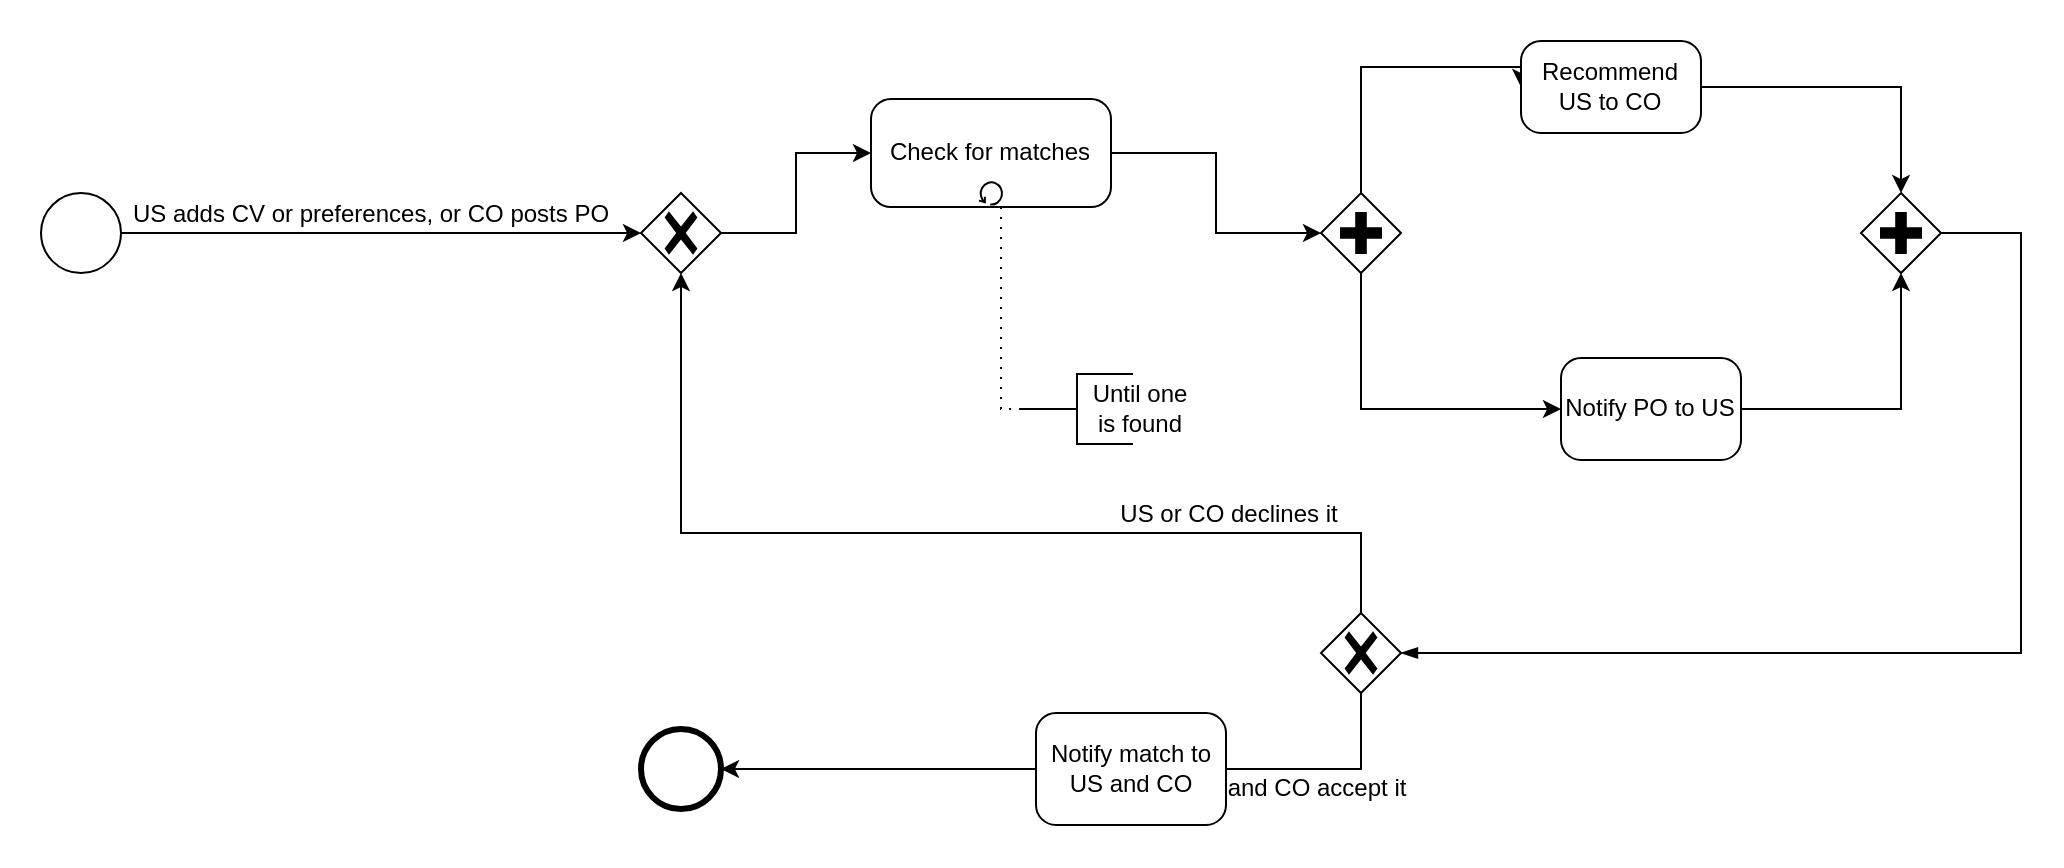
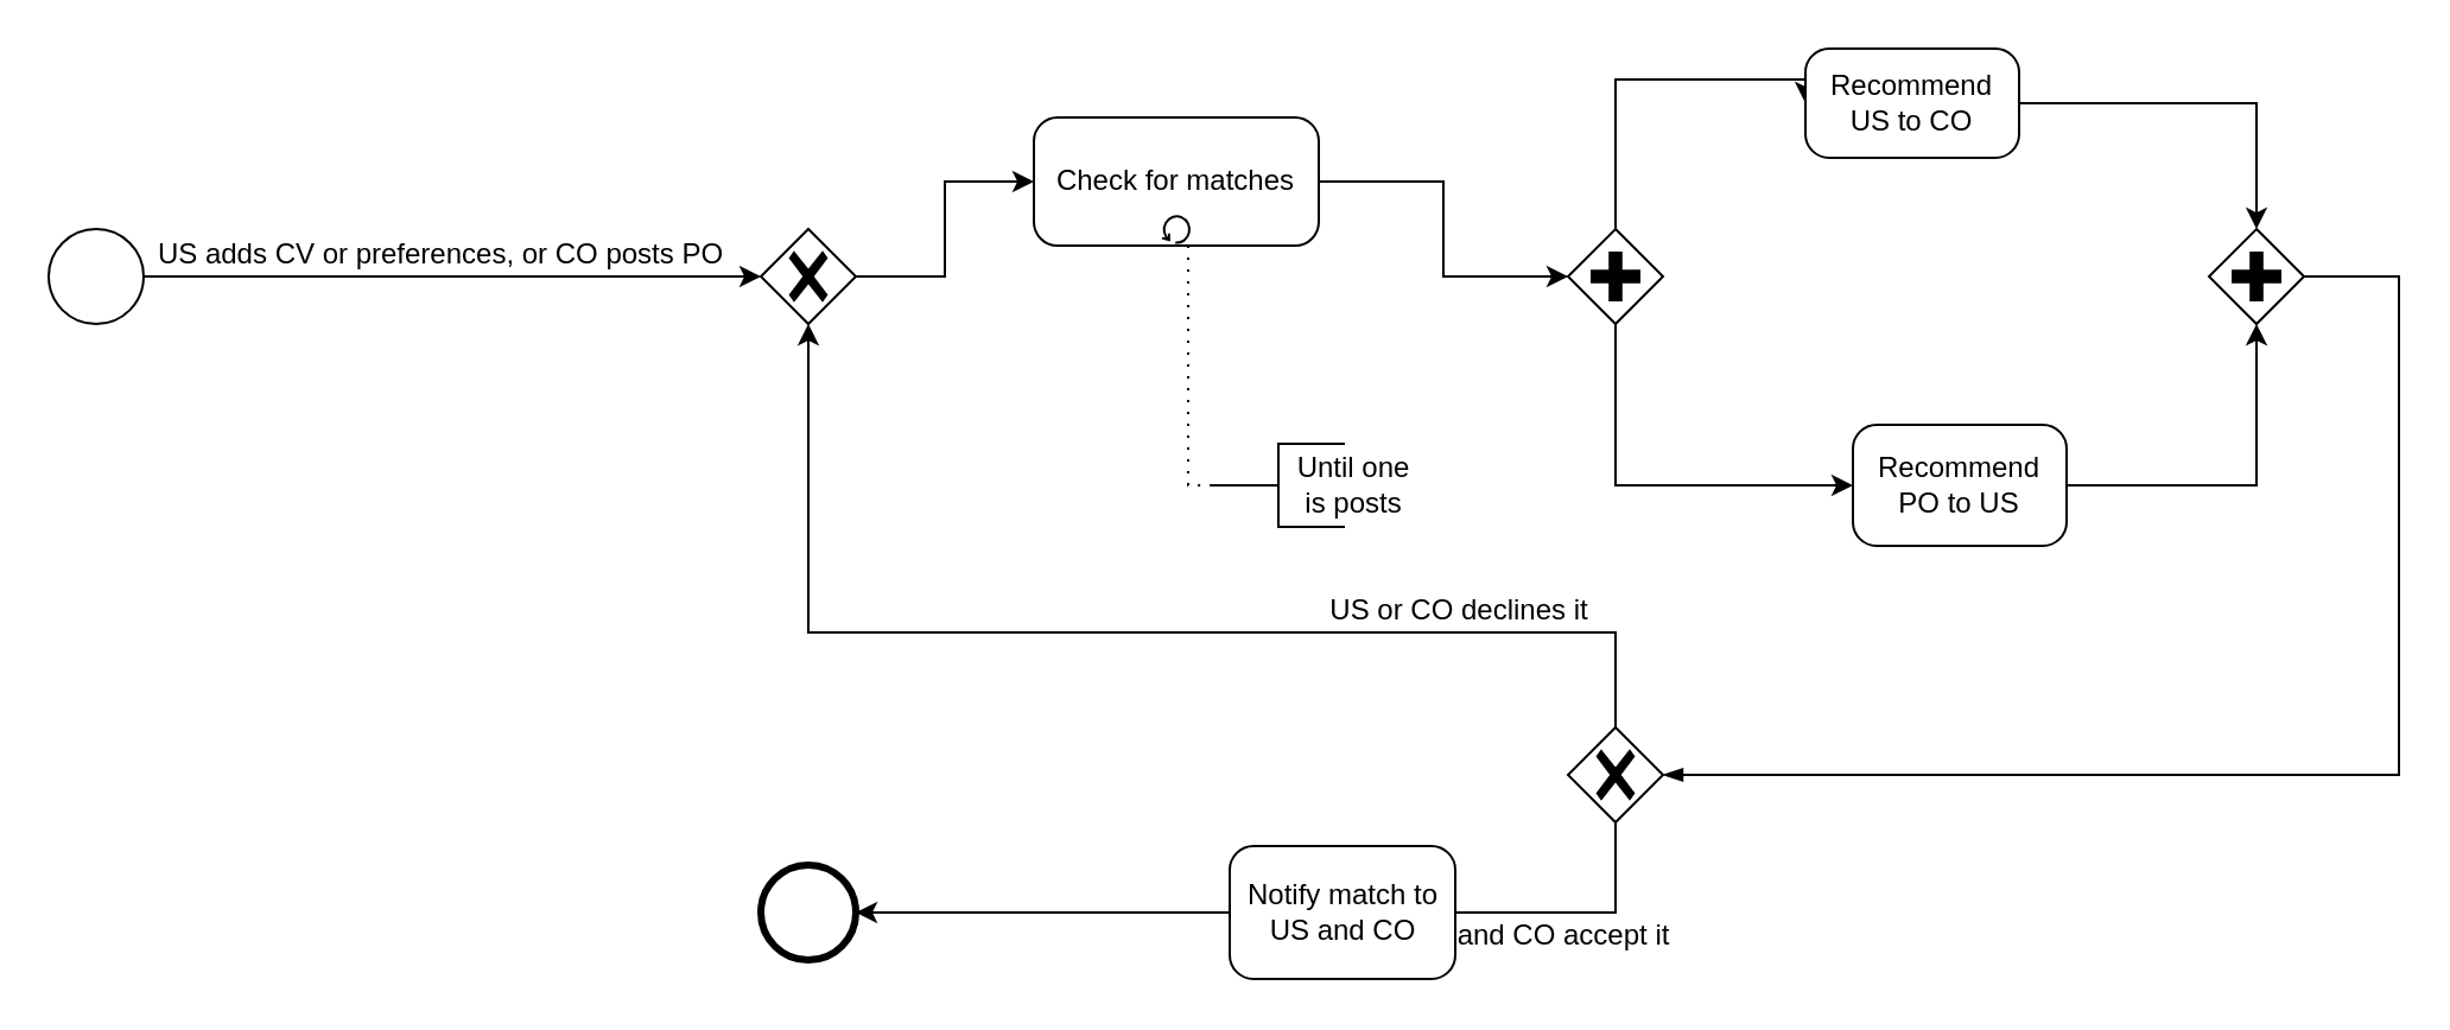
- <mxCell id="13" value="&lt;font&gt;Until one is found&lt;/font&gt;" style="text;html=1;strokeColor=none;fillColor=none;align=center;verticalAlign=middle;whiteSpace=wrap;rounded=0;" vertex="1" parent="1"><mxGeometry x="540" y="189" width="60" height="30" as="geometry" /></mxCell>
+ <mxCell id="13" value="&lt;font&gt;Until one is posts&lt;/font&gt;" style="text;html=1;strokeColor=none;fillColor=none;align=center;verticalAlign=middle;whiteSpace=wrap;rounded=0;" vertex="1" parent="1"><mxGeometry x="540" y="189" width="60" height="30" as="geometry" /></mxCell>
- <mxCell id="27" value="&lt;font&gt;Notify PO to US&lt;/font&gt;" style="points=[[0.25,0,0],[0.5,0,0],[0.75,0,0],[1,0.25,0],[1,0.5,0],[1,0.75,0],[0.75,1,0],[0.5,1,0],[0.25,1,0],[0,0.75,0],[0,0.5,0],[0,0.25,0]];shape=mxgraph.bpmn.task;whiteSpace=wrap;rectStyle=rounded;size=10;html=1;container=1;expand=0;collapsible=0;taskMarker=abstract;" vertex="1" parent="1"><mxGeometry x="780" y="178.5" width="90" height="51" as="geometry" /></mxCell>
+ <mxCell id="27" value="&lt;font&gt;Recommend PO to US&lt;/font&gt;" style="points=[[0.25,0,0],[0.5,0,0],[0.75,0,0],[1,0.25,0],[1,0.5,0],[1,0.75,0],[0.75,1,0],[0.5,1,0],[0.25,1,0],[0,0.75,0],[0,0.5,0],[0,0.25,0]];shape=mxgraph.bpmn.task;whiteSpace=wrap;rectStyle=rounded;size=10;html=1;container=1;expand=0;collapsible=0;taskMarker=abstract;" vertex="1" parent="1"><mxGeometry x="780" y="178.5" width="90" height="51" as="geometry" /></mxCell>
